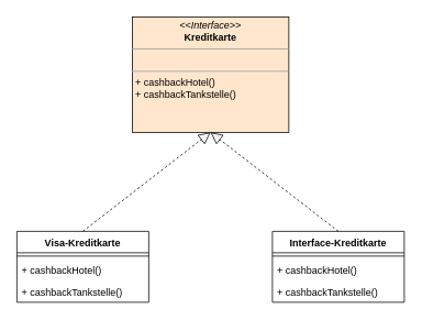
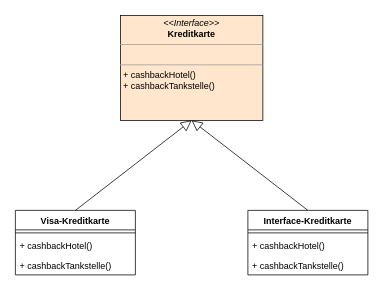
- <mxCell id="11" value="" style="endArrow=block;dashed=1;endFill=0;endSize=12;html=1;exitX=0.5;exitY=0;exitDx=0;exitDy=0;entryX=0.5;entryY=1;entryDx=0;entryDy=0;" parent="1" source="3" target="2" edge="1"><mxGeometry width="160" relative="1" as="geometry"><mxPoint x="140" y="220" as="sourcePoint" /><mxPoint x="300" y="220" as="targetPoint" /></mxGeometry></mxCell>
+ <mxCell id="11" value="" style="endArrow=block;dashed=0;endFill=0;endSize=12;html=1;exitX=0.5;exitY=0;exitDx=0;exitDy=0;entryX=0.5;entryY=1;entryDx=0;entryDy=0;" parent="1" source="3" target="2" edge="1"><mxGeometry width="160" relative="1" as="geometry"><mxPoint x="140" y="220" as="sourcePoint" /><mxPoint x="300" y="220" as="targetPoint" /></mxGeometry></mxCell>
- <mxCell id="12" value="" style="endArrow=block;dashed=1;endFill=0;endSize=12;html=1;entryX=0.5;entryY=1;entryDx=0;entryDy=0;exitX=0.5;exitY=0;exitDx=0;exitDy=0;" parent="1" source="7" target="2" edge="1"><mxGeometry width="160" relative="1" as="geometry"><mxPoint x="300" y="230" as="sourcePoint" /><mxPoint x="460" y="230" as="targetPoint" /></mxGeometry></mxCell>
+ <mxCell id="12" value="" style="endArrow=block;dashed=0;endFill=0;endSize=12;html=1;entryX=0.5;entryY=1;entryDx=0;entryDy=0;exitX=0.5;exitY=0;exitDx=0;exitDy=0;" parent="1" source="7" target="2" edge="1"><mxGeometry width="160" relative="1" as="geometry"><mxPoint x="300" y="230" as="sourcePoint" /><mxPoint x="460" y="230" as="targetPoint" /></mxGeometry></mxCell>
